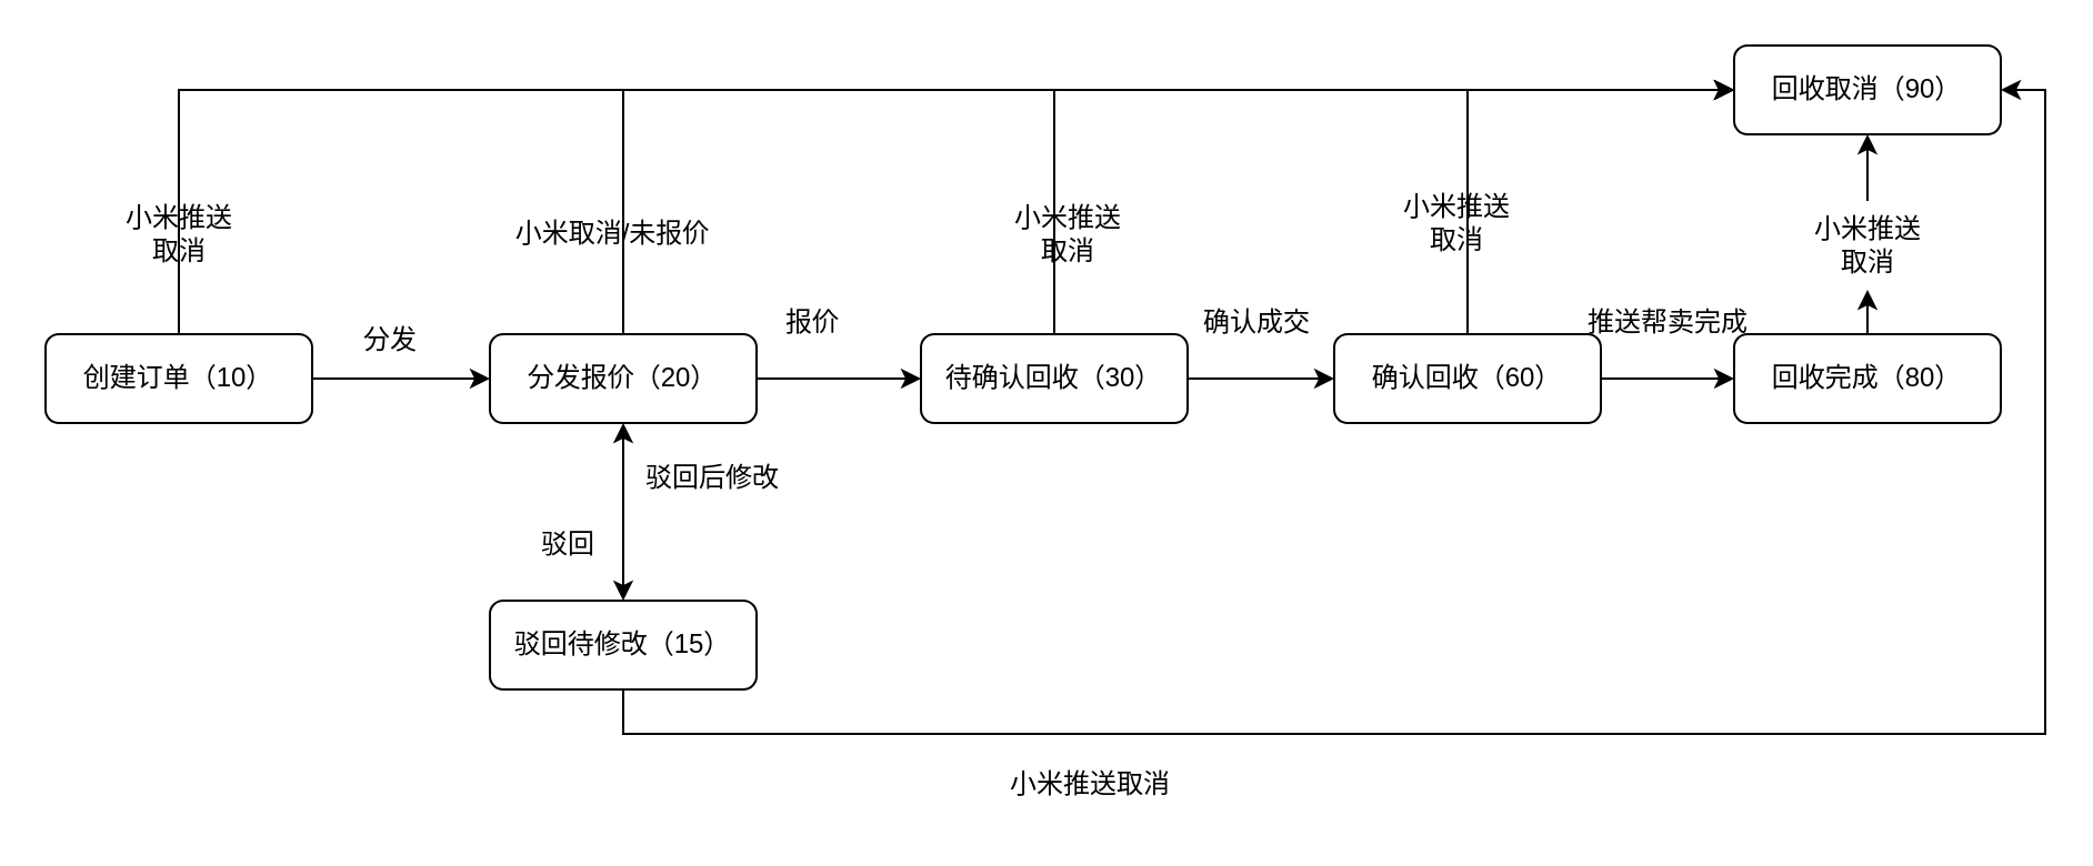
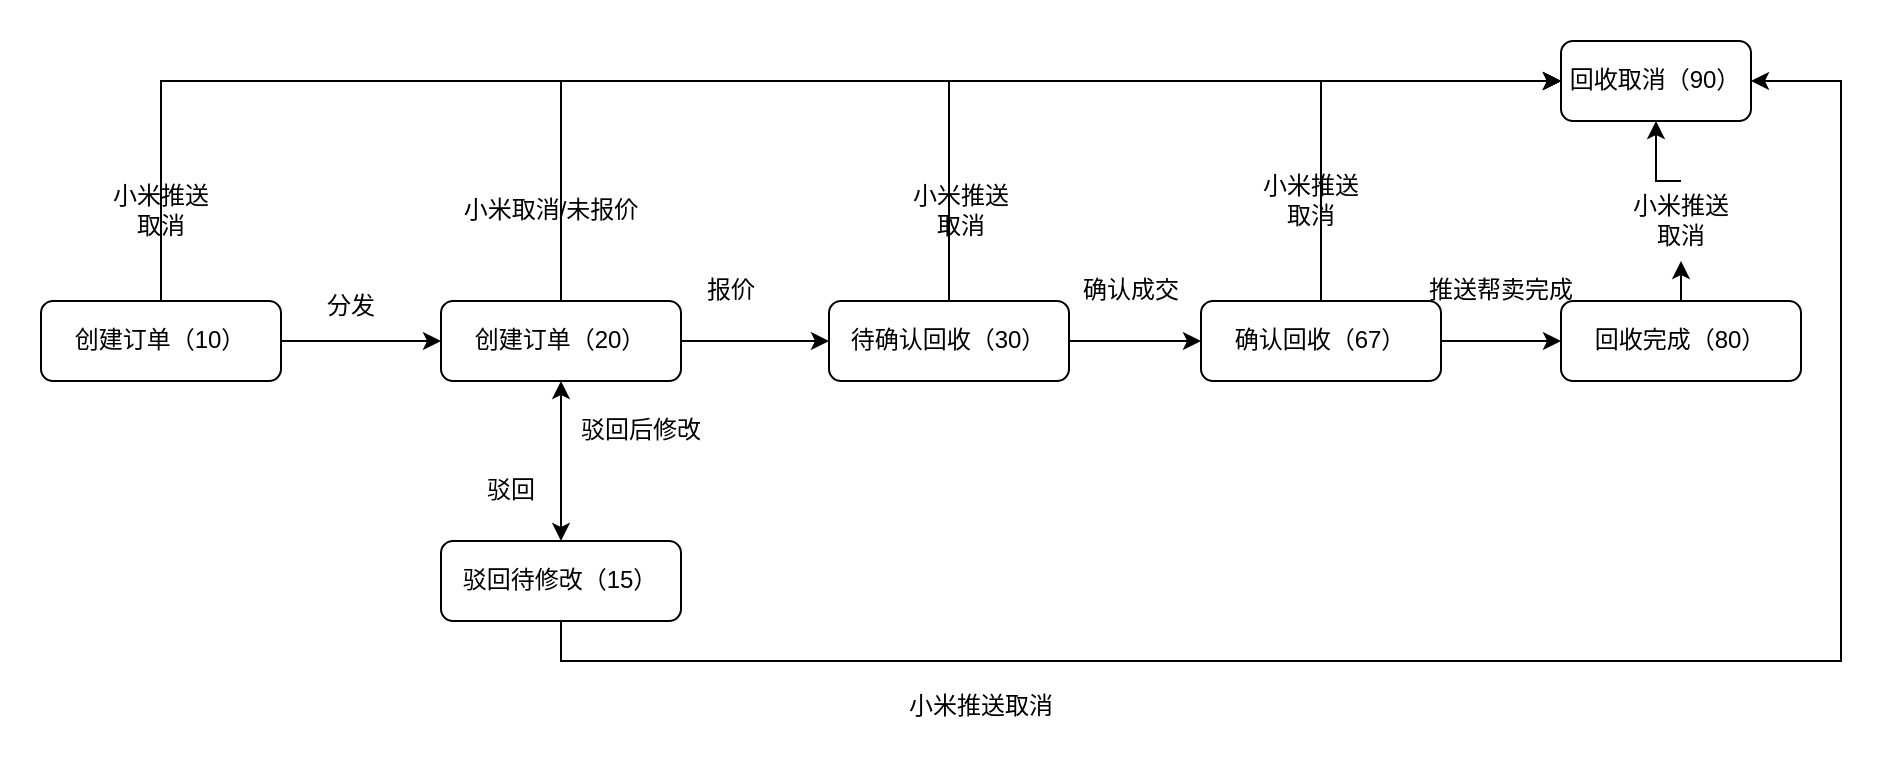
- <mxCell id="20" value="回收取消（90）" style="rounded=1;whiteSpace=wrap;html=1;fontSize=12;glass=0;strokeWidth=1;shadow=0;" parent="1" vertex="1"><mxGeometry x="780" y="20" width="120" height="40" as="geometry" /></mxCell>
+ <mxCell id="20" value="回收取消（90）" style="rounded=1;whiteSpace=wrap;html=1;fontSize=12;glass=0;strokeWidth=1;shadow=0;" parent="1" vertex="1"><mxGeometry x="780" y="20" width="95" height="40" as="geometry" /></mxCell>
- <mxCell id="7" value="分发报价（20）" style="rounded=1;whiteSpace=wrap;html=1;fontSize=12;glass=0;strokeWidth=1;shadow=0;" parent="1" vertex="1"><mxGeometry x="220" y="150" width="120" height="40" as="geometry" /></mxCell>
+ <mxCell id="7" value="创建订单（20）" style="rounded=1;whiteSpace=wrap;html=1;fontSize=12;glass=0;strokeWidth=1;shadow=0;" parent="1" vertex="1"><mxGeometry x="220" y="150" width="120" height="40" as="geometry" /></mxCell>
- <mxCell id="28" value="确认回收（60）" style="rounded=1;whiteSpace=wrap;html=1;fontSize=12;glass=0;strokeWidth=1;shadow=0;" vertex="1" parent="1"><mxGeometry x="600" y="150" width="120" height="40" as="geometry" /></mxCell>
+ <mxCell id="28" value="确认回收（67）" style="rounded=1;whiteSpace=wrap;html=1;fontSize=12;glass=0;strokeWidth=1;shadow=0;" vertex="1" parent="1"><mxGeometry x="600" y="150" width="120" height="40" as="geometry" /></mxCell>
